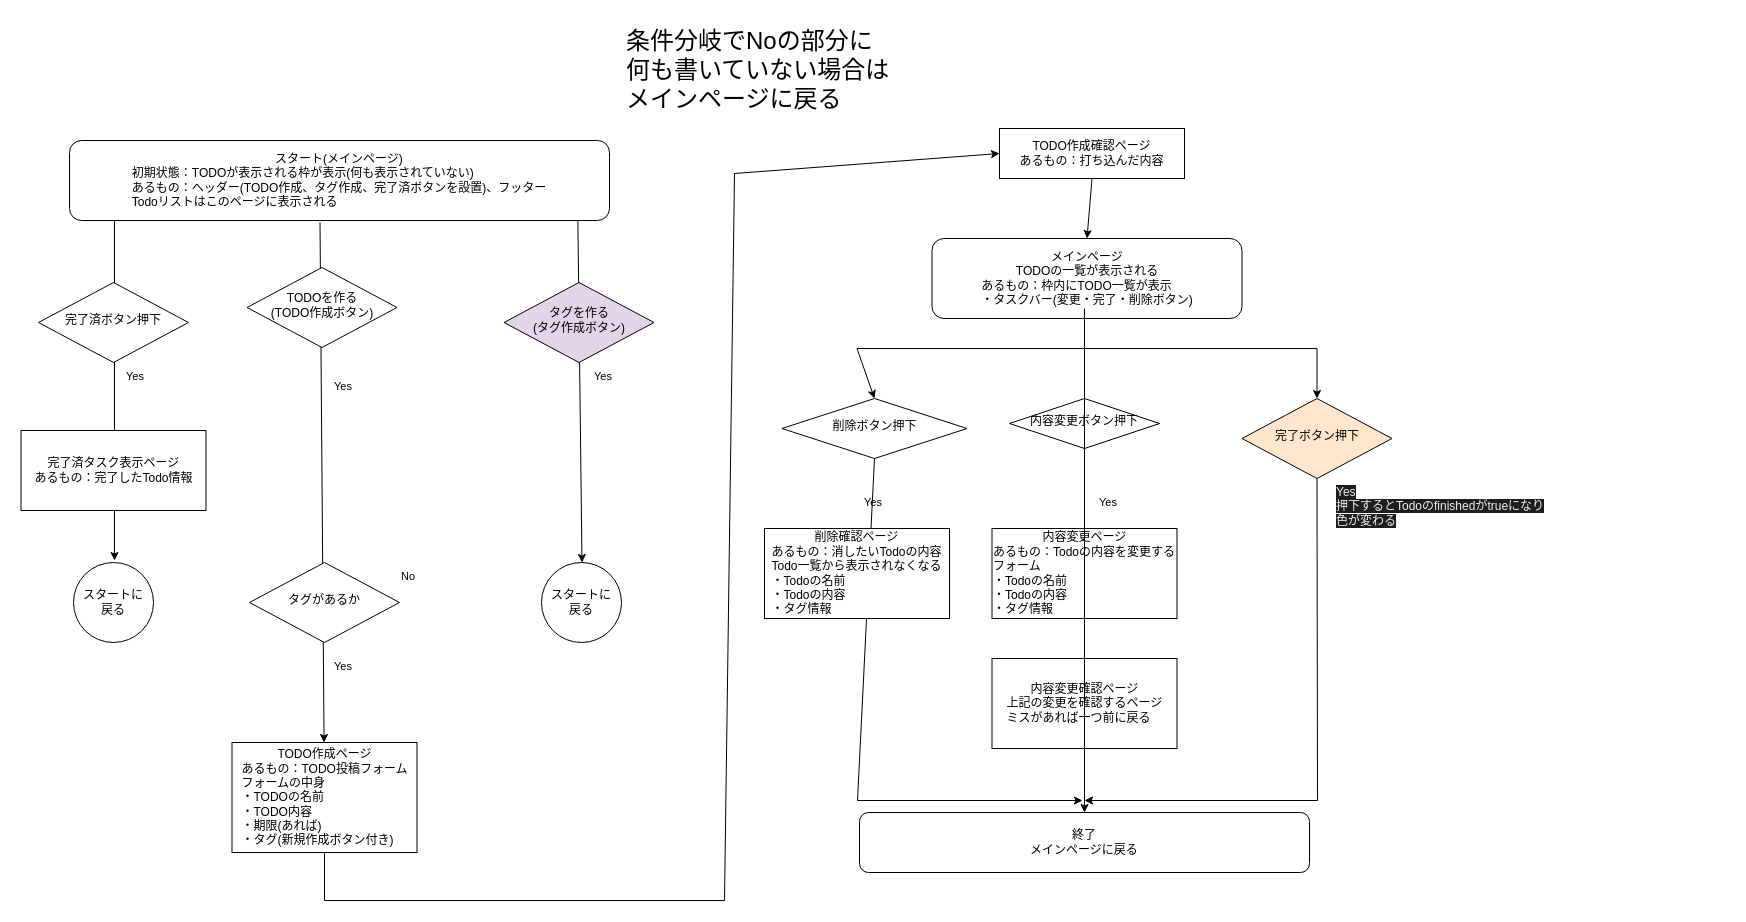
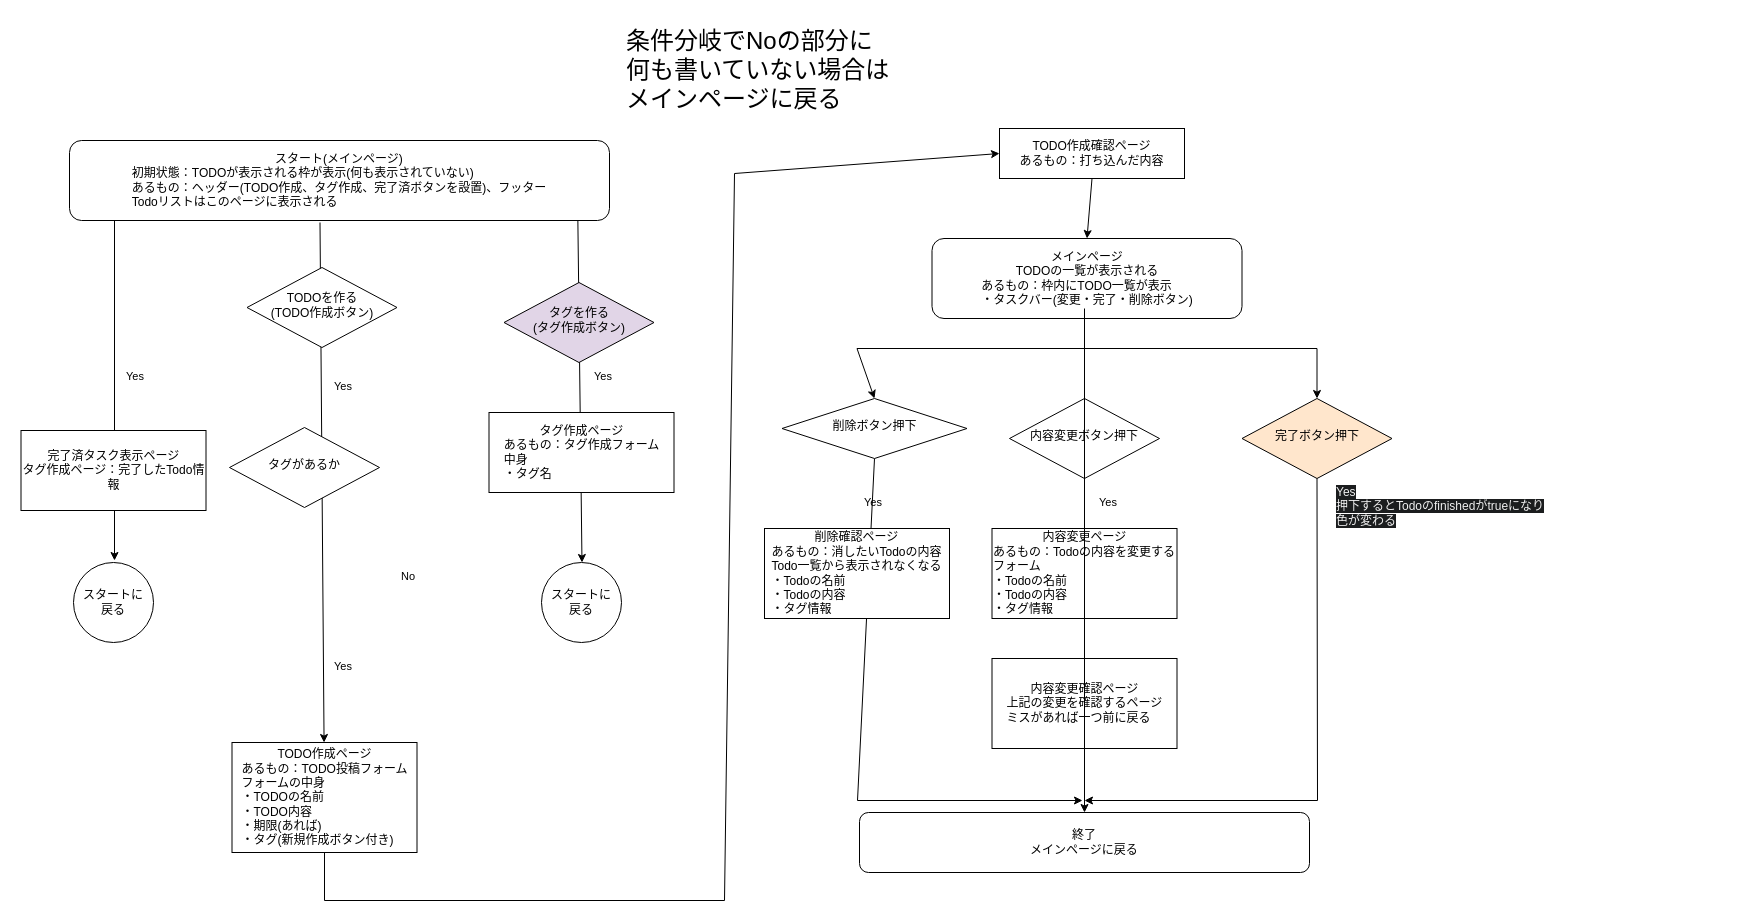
- <mxCell id="17" value="完了済ボタン押下" style="rhombus;whiteSpace=wrap;html=1;shadow=0;fontFamily=Helvetica;fontSize=12;align=center;strokeWidth=1;spacing=6;spacingTop=-4;" parent="1" vertex="1"><mxGeometry x="38" y="282" width="150" height="80" as="geometry" /></mxCell>
- <mxCell id="24" value="内容変更ボタン押下" style="rhombus;whiteSpace=wrap;html=1;shadow=0;fontFamily=Helvetica;fontSize=12;align=center;strokeWidth=1;spacing=6;spacingTop=-4;" vertex="1" parent="1"><mxGeometry x="1009" y="398" width="150" height="50" as="geometry" /></mxCell>
+ <mxCell id="24" value="内容変更ボタン押下" style="rhombus;whiteSpace=wrap;html=1;shadow=0;fontFamily=Helvetica;fontSize=12;align=center;strokeWidth=1;spacing=6;spacingTop=-4;" vertex="1" parent="1"><mxGeometry x="1009" y="398" width="150" height="80" as="geometry" /></mxCell>
+ <mxCell id="7" value="タグ作成ページ&lt;br&gt;&lt;div style=&quot;text-align: left;&quot;&gt;&lt;span style=&quot;background-color: initial;&quot;&gt;あるもの：タグ作成フォーム&lt;/span&gt;&lt;/div&gt;&lt;div style=&quot;text-align: left;&quot;&gt;&lt;span style=&quot;background-color: initial;&quot;&gt;中身&lt;/span&gt;&lt;/div&gt;&lt;div style=&quot;text-align: left;&quot;&gt;・タグ名&lt;/div&gt;" style="rounded=0;whiteSpace=wrap;html=1;" parent="1" vertex="1"><mxGeometry x="488.5" y="412" width="185" height="80" as="geometry" /></mxCell>
- <mxCell id="18" value="完了済タスク表示ページ&lt;div&gt;あるもの：完了したTodo情報&lt;/div&gt;" style="rounded=0;whiteSpace=wrap;html=1;" parent="1" vertex="1"><mxGeometry x="20.5" y="430" width="185" height="80" as="geometry" /></mxCell>
+ <mxCell id="18" value="完了済タスク表示ページ&lt;div&gt;タグ作成ページ：完了したTodo情報&lt;/div&gt;" style="rounded=0;whiteSpace=wrap;html=1;" parent="1" vertex="1"><mxGeometry x="20.5" y="430" width="185" height="80" as="geometry" /></mxCell>
- <mxCell id="10" value="タグがあるか" style="rhombus;whiteSpace=wrap;html=1;shadow=0;fontFamily=Helvetica;fontSize=12;align=center;strokeWidth=1;spacing=6;spacingTop=-4;" parent="1" vertex="1"><mxGeometry x="249" y="562" width="150" height="80" as="geometry" /></mxCell>
+ <mxCell id="10" value="タグがあるか" style="rhombus;whiteSpace=wrap;html=1;shadow=0;fontFamily=Helvetica;fontSize=12;align=center;strokeWidth=1;spacing=6;spacingTop=-4;" parent="1" vertex="1"><mxGeometry x="229" y="427" width="150" height="80" as="geometry" /></mxCell>
